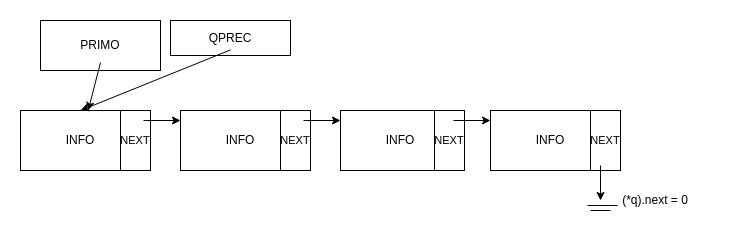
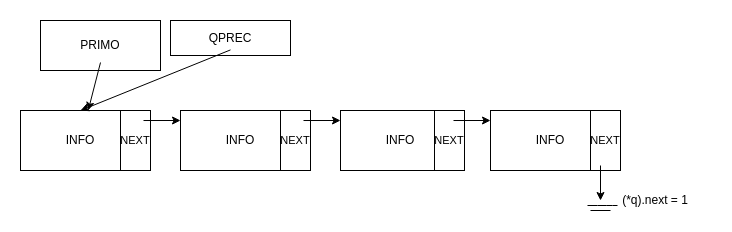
- <mxCell id="16" value="(*q).next = 0" style="text;html=1;strokeColor=none;fillColor=none;align=center;verticalAlign=middle;whiteSpace=wrap;rounded=0;" parent="1" vertex="1"><mxGeometry x="600" y="190" width="110" height="20" as="geometry" /></mxCell>
+ <mxCell id="16" value="(*q).next = 1" style="text;html=1;strokeColor=none;fillColor=none;align=center;verticalAlign=middle;whiteSpace=wrap;rounded=0;" parent="1" vertex="1"><mxGeometry x="600" y="190" width="110" height="20" as="geometry" /></mxCell>
